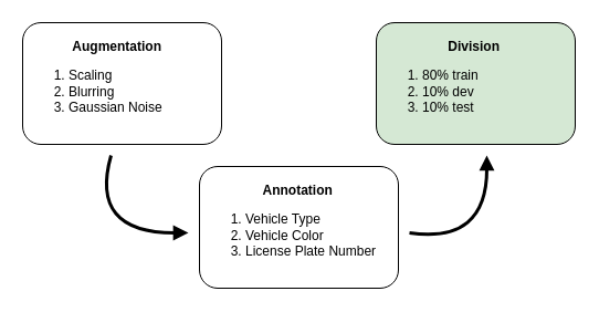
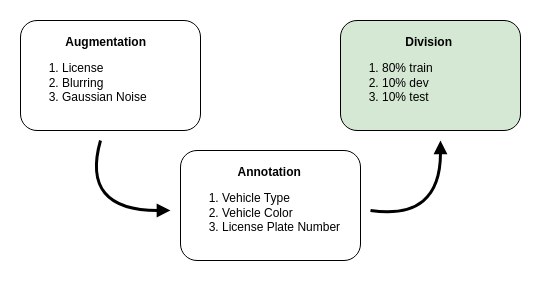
- <mxCell id="2" value="&lt;div&gt;&amp;nbsp;&amp;nbsp;&amp;nbsp;&amp;nbsp;&amp;nbsp;&amp;nbsp;&amp;nbsp;&amp;nbsp;&amp;nbsp;&amp;nbsp;&amp;nbsp;&amp;nbsp; &lt;b&gt;Augmentation&lt;/b&gt;&lt;/div&gt;&lt;div&gt;&lt;ol&gt;&lt;li&gt;Scaling&lt;/li&gt;&lt;li&gt;Blurring&lt;/li&gt;&lt;li&gt;Gaussian Noise&lt;br&gt;&lt;/li&gt;&lt;/ol&gt;&lt;/div&gt;" style="rounded=1;whiteSpace=wrap;html=1;align=left;" vertex="1" parent="1"><mxGeometry x="20" y="20" width="180" height="110" as="geometry" /></mxCell>
+ <mxCell id="2" value="&lt;div&gt;&amp;nbsp;&amp;nbsp;&amp;nbsp;&amp;nbsp;&amp;nbsp;&amp;nbsp;&amp;nbsp;&amp;nbsp;&amp;nbsp;&amp;nbsp;&amp;nbsp;&amp;nbsp; &lt;b&gt;Augmentation&lt;/b&gt;&lt;/div&gt;&lt;div&gt;&lt;ol&gt;&lt;li&gt;License&lt;/li&gt;&lt;li&gt;Blurring&lt;/li&gt;&lt;li&gt;Gaussian Noise&lt;br&gt;&lt;/li&gt;&lt;/ol&gt;&lt;/div&gt;" style="rounded=1;whiteSpace=wrap;html=1;align=left;" vertex="1" parent="1"><mxGeometry x="20" y="20" width="180" height="110" as="geometry" /></mxCell>
